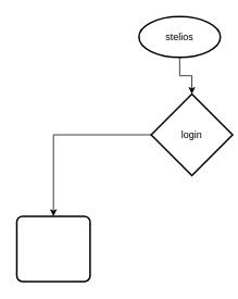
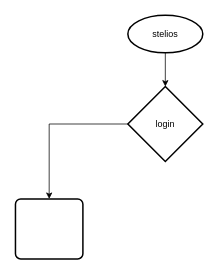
- <mxCell id="5" value="login" style="strokeWidth=2;html=1;shape=mxgraph.flowchart.decision;whiteSpace=wrap;" vertex="1" parent="1"><mxGeometry x="185" y="115" width="100" height="100" as="geometry" /></mxCell>
+ <mxCell id="5" value="login" style="strokeWidth=2;html=1;shape=mxgraph.flowchart.decision;whiteSpace=wrap;" vertex="1" parent="1"><mxGeometry x="170" y="115" width="100" height="100" as="geometry" /></mxCell>
